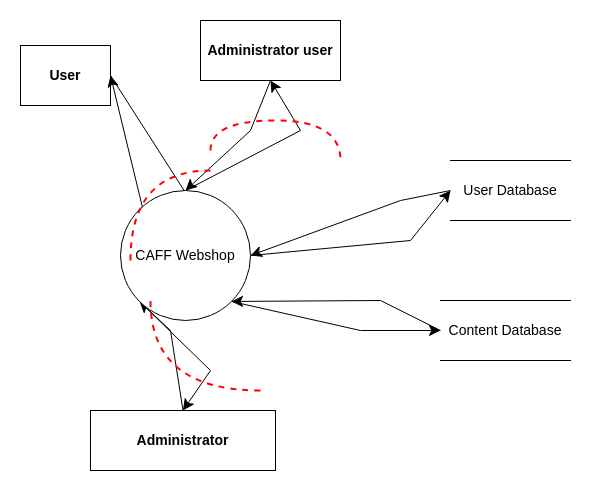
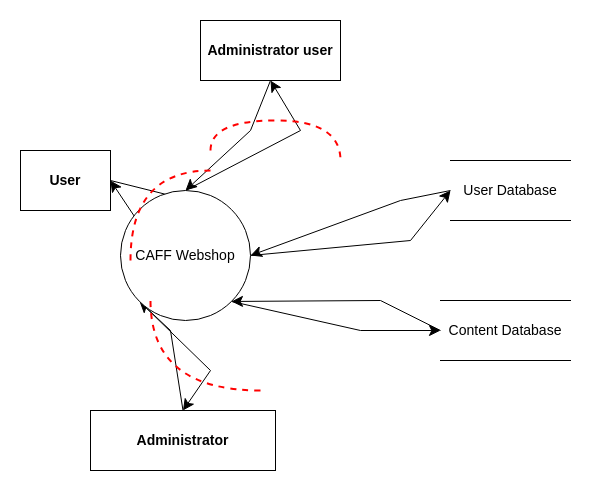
- <mxCell id="8" value="User" style="rounded=0;whiteSpace=wrap;html=1;fontStyle=1;fontSize=14;" parent="1" vertex="1"><mxGeometry x="20" y="45" width="90" height="60" as="geometry" /></mxCell>
+ <mxCell id="8" value="User" style="rounded=0;whiteSpace=wrap;html=1;fontStyle=1;fontSize=14;" parent="1" vertex="1"><mxGeometry x="20" y="150" width="90" height="60" as="geometry" /></mxCell>
